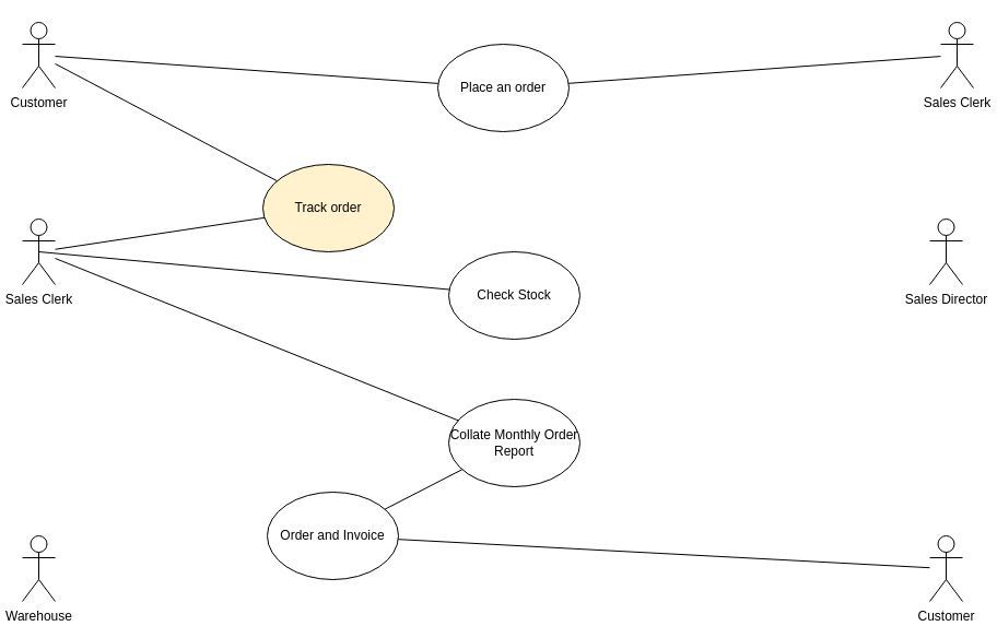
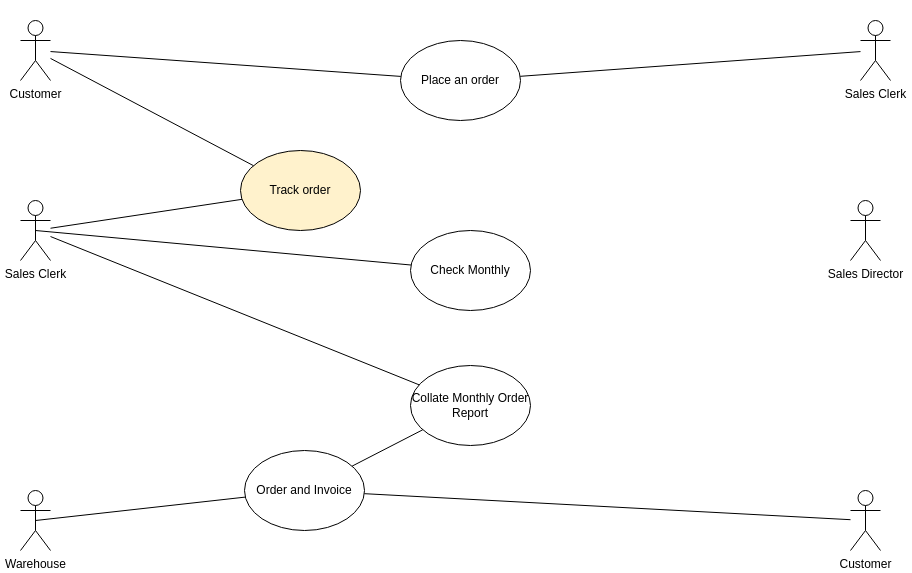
- <mxCell id="10" value="Check Stock" style="ellipse;whiteSpace=wrap;html=1;" vertex="1" parent="1"><mxGeometry x="410" y="230" width="120" height="80" as="geometry" /></mxCell>
+ <mxCell id="10" value="Check Monthly" style="ellipse;whiteSpace=wrap;html=1;" vertex="1" parent="1"><mxGeometry x="410" y="230" width="120" height="80" as="geometry" /></mxCell>
+ <mxCell id="20" value="" style="endArrow=none;html=1;exitX=0.5;exitY=0.5;exitDx=0;exitDy=0;exitPerimeter=0;" edge="1" parent="1" source="4" target="12"><mxGeometry width="50" height="50" relative="1" as="geometry"><mxPoint x="310" y="250" as="sourcePoint" /><mxPoint x="360" y="200" as="targetPoint" /></mxGeometry></mxCell>
